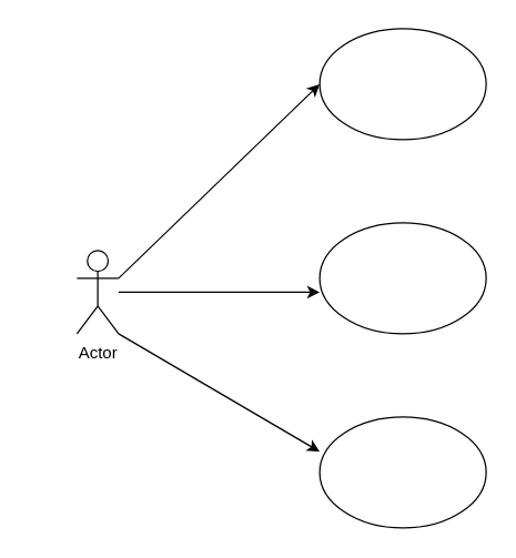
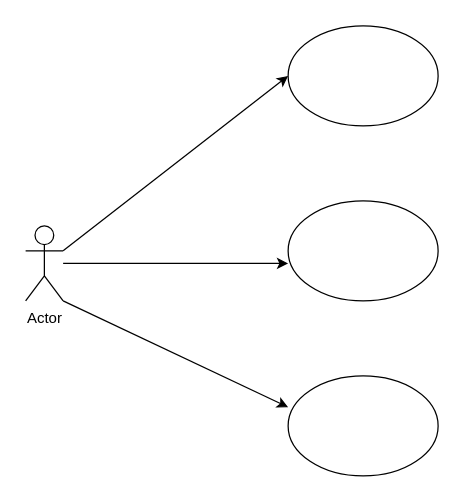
- <mxCell id="3" value="Actor" style="shape=umlActor;verticalLabelPosition=bottom;verticalAlign=top;html=1;outlineConnect=0;" vertex="1" parent="1"><mxGeometry x="55" y="180" width="30" height="60" as="geometry" /></mxCell>
+ <mxCell id="3" value="Actor" style="shape=umlActor;verticalLabelPosition=bottom;verticalAlign=top;html=1;outlineConnect=0;" vertex="1" parent="1"><mxGeometry x="20" y="180" width="30" height="60" as="geometry" /></mxCell>
